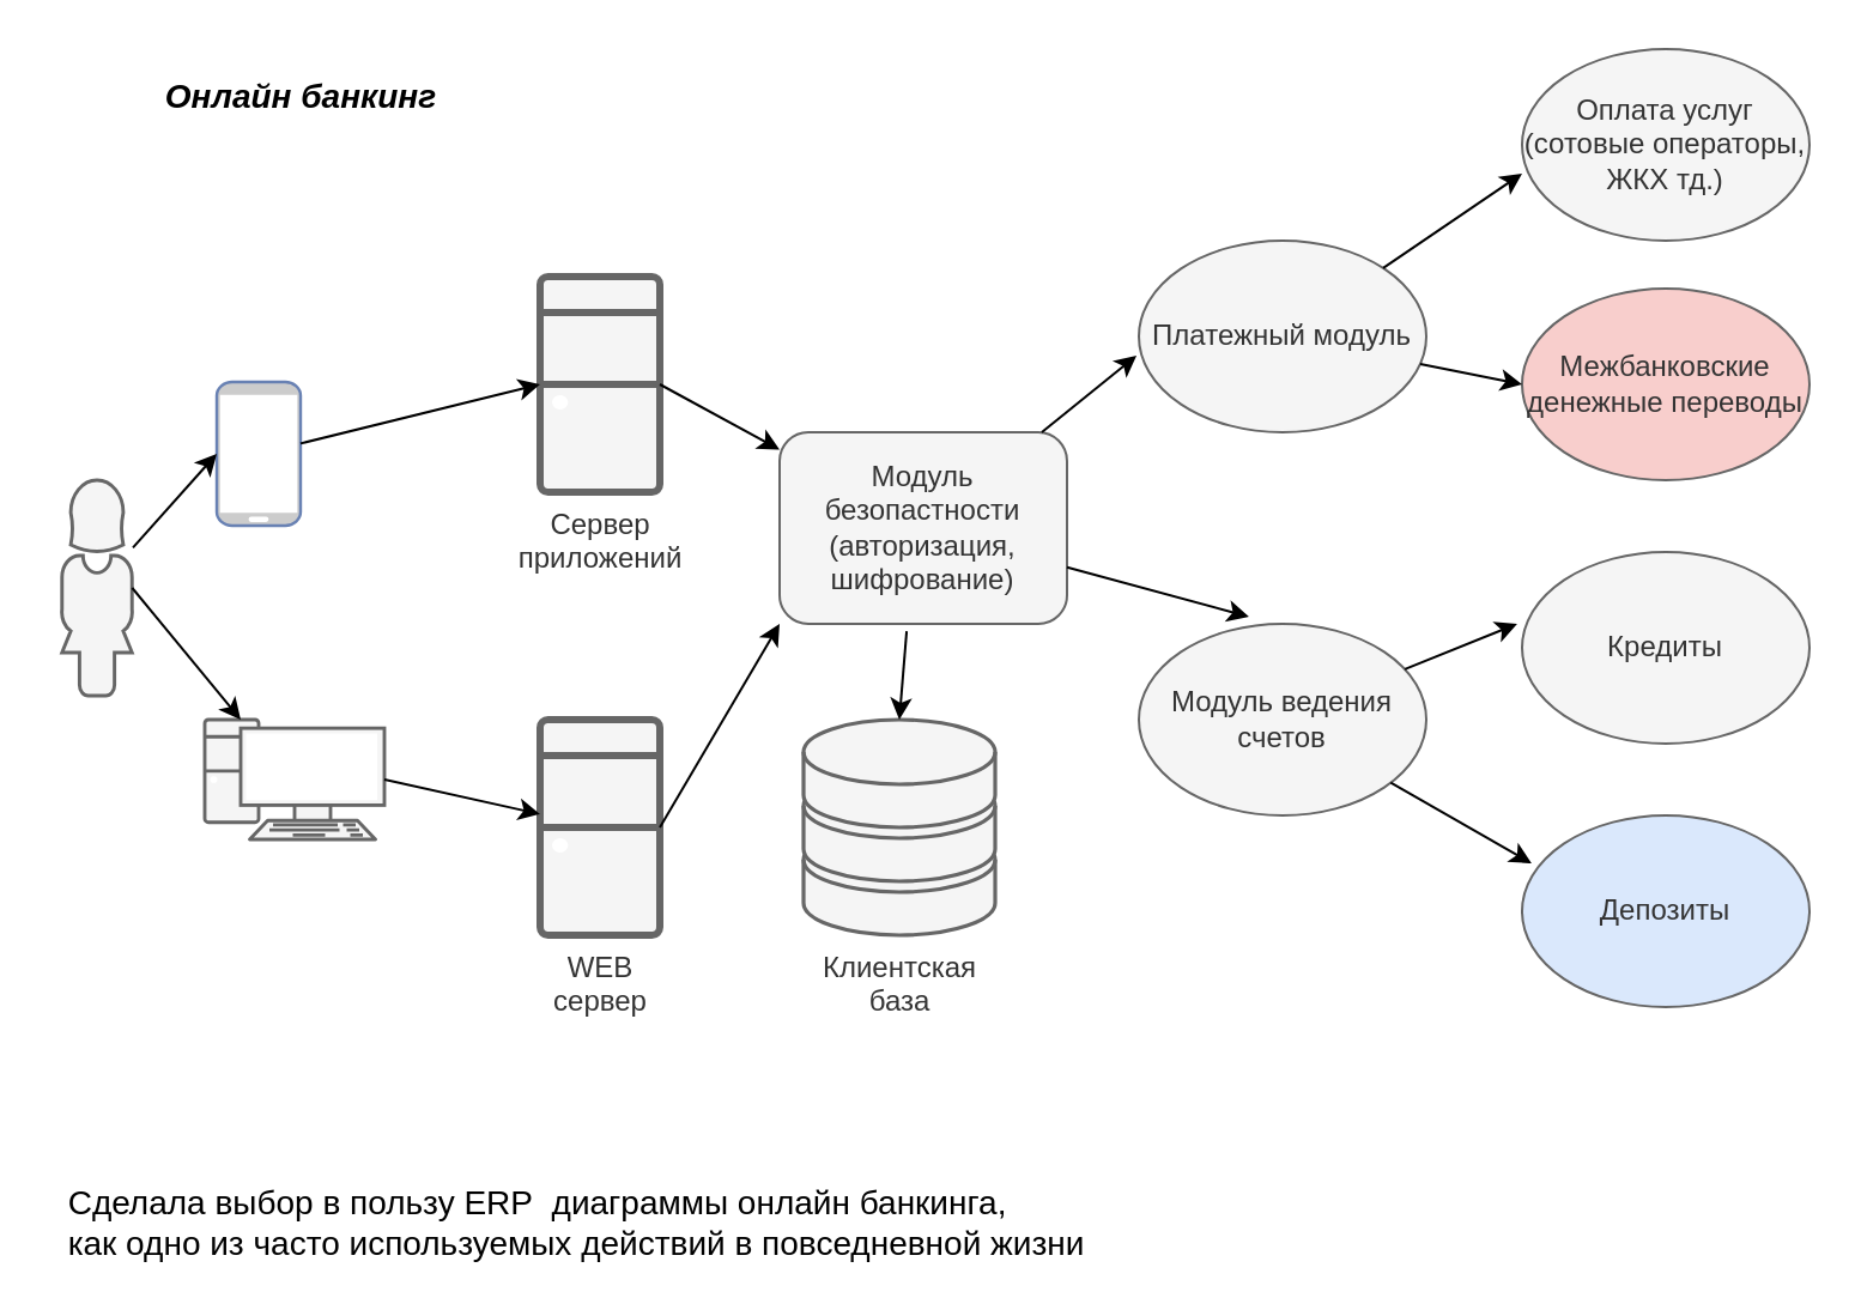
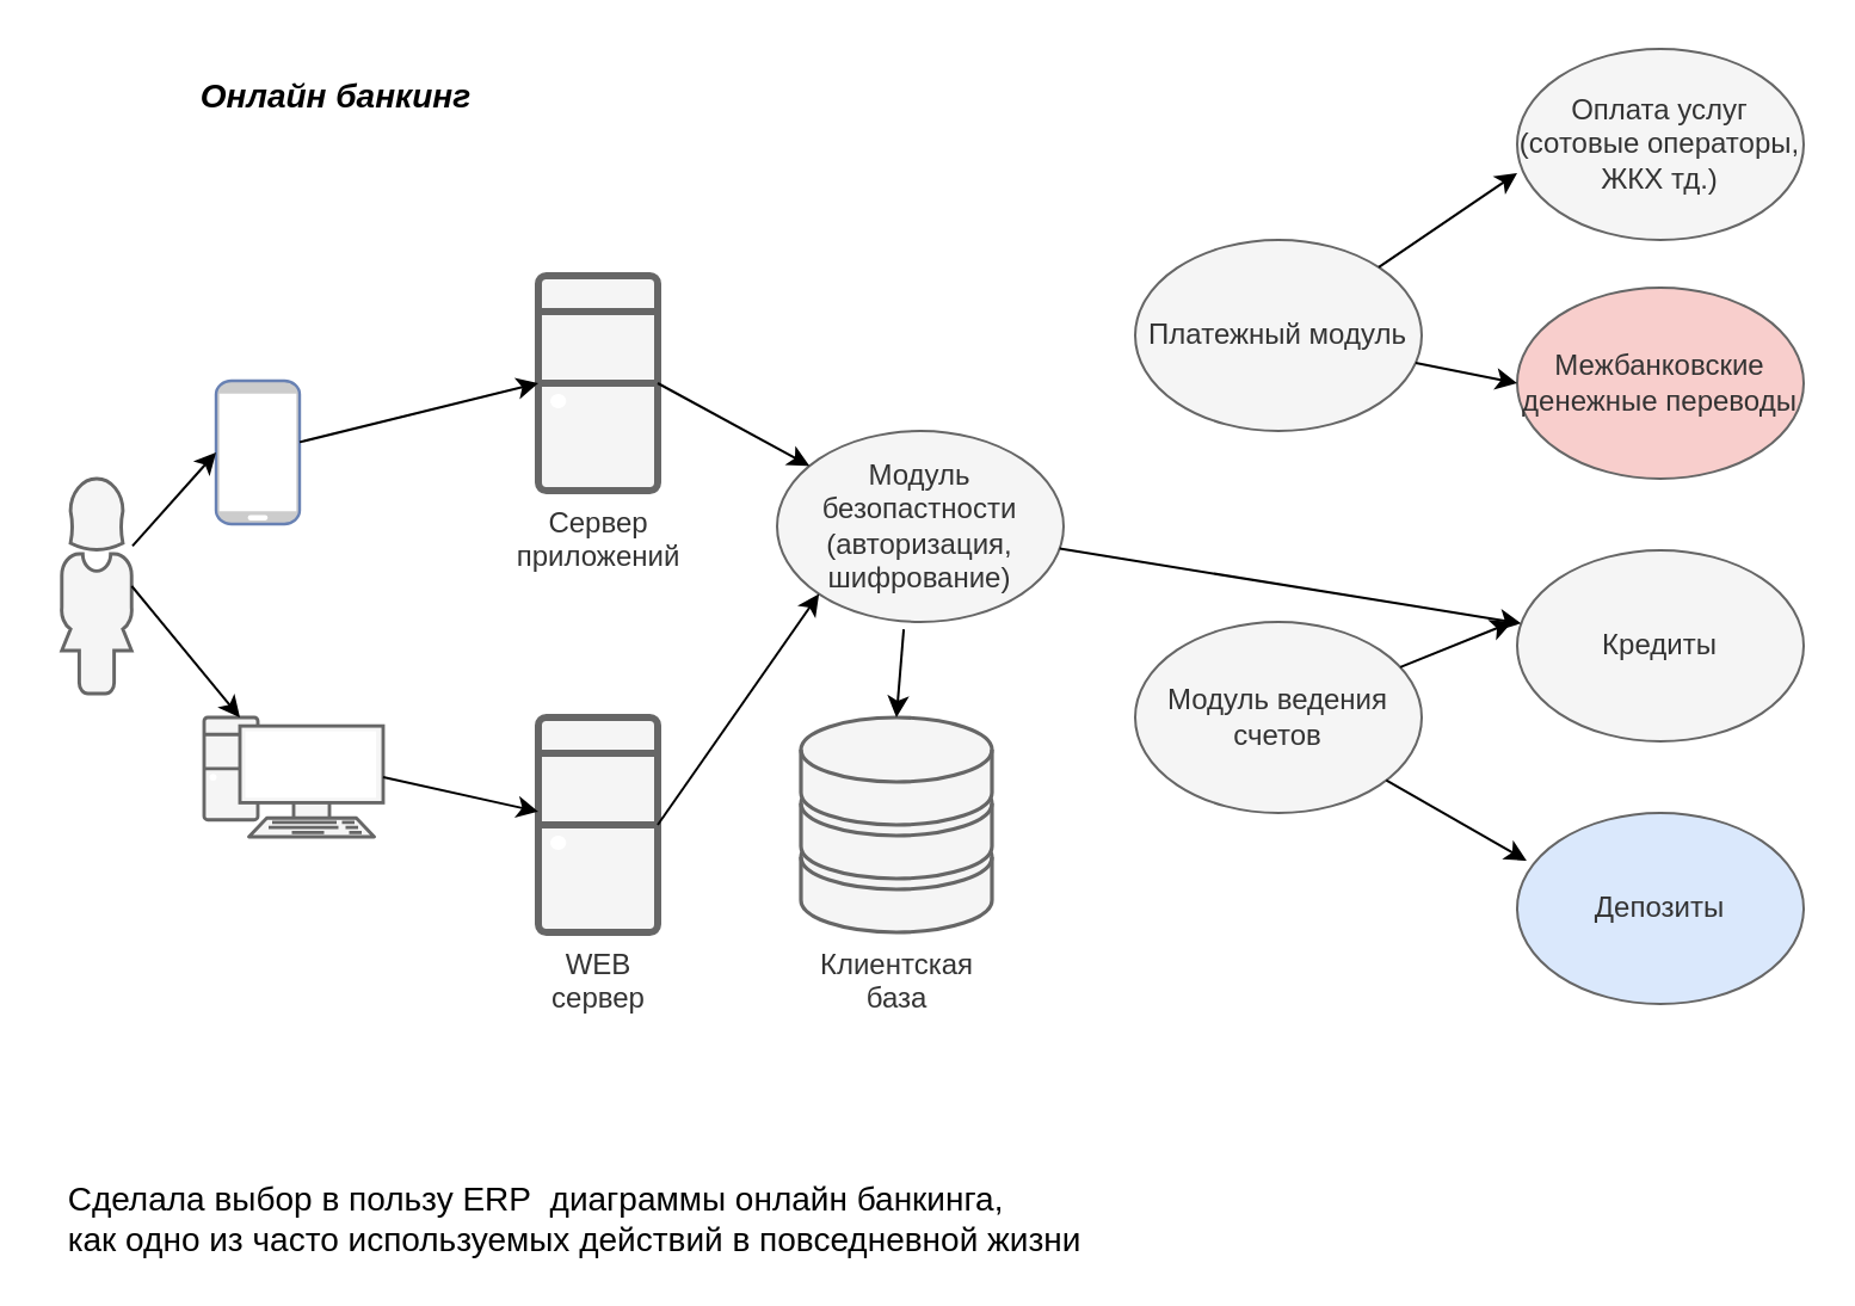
- <mxCell id="29" value="Онлайн банкинг" style="text;html=1;align=center;verticalAlign=middle;resizable=0;points=[];autosize=1;strokeColor=none;fillColor=none;fontSize=14;fontStyle=3" vertex="1" parent="1"><mxGeometry x="60" y="30" width="130" height="20" as="geometry" /></mxCell>
+ <mxCell id="29" value="Онлайн банкинг" style="text;html=1;align=center;verticalAlign=middle;resizable=0;points=[];autosize=1;strokeColor=none;fillColor=none;fontSize=14;fontStyle=3" vertex="1" parent="1"><mxGeometry x="75" y="30" width="130" height="20" as="geometry" /></mxCell>
- <mxCell id="22" value="" style="endArrow=classic;html=1;rounded=0;fontSize=9;entryX=-0.008;entryY=0.6;entryDx=0;entryDy=0;entryPerimeter=0;" edge="1" parent="1" source="3" target="4"><mxGeometry width="50" height="50" relative="1" as="geometry"><mxPoint x="415" y="110" as="sourcePoint" /><mxPoint x="450" y="70.8" as="targetPoint" /></mxGeometry></mxCell>
- <mxCell id="3" value="Модуль безопастности&lt;br&gt;(авторизация, шифрование)" style="whiteSpace=wrap;html=1;fillColor=#f5f5f5;fontColor=#333333;strokeColor=#666666;rounded=1;" vertex="1" parent="1"><mxGeometry x="325" y="180" width="120" height="80" as="geometry" /></mxCell>
+ <mxCell id="3" value="Модуль безопастности&lt;br&gt;(авторизация, шифрование)" style="ellipse;whiteSpace=wrap;html=1;fillColor=#f5f5f5;fontColor=#333333;strokeColor=#666666;" vertex="1" parent="1"><mxGeometry x="325" y="180" width="120" height="80" as="geometry" /></mxCell>
- <mxCell id="23" value="" style="endArrow=classic;html=1;rounded=0;fontSize=9;entryX=0.383;entryY=-0.037;entryDx=0;entryDy=0;entryPerimeter=0;" edge="1" parent="1" source="3" target="5"><mxGeometry width="50" height="50" relative="1" as="geometry"><mxPoint x="485" y="230" as="sourcePoint" /><mxPoint x="520" y="190.8" as="targetPoint" /></mxGeometry></mxCell>
+ <mxCell id="23" value="" style="endArrow=classic;html=1;rounded=0;fontSize=9;" edge="1" parent="1" source="3" target="8"><mxGeometry width="50" height="50" relative="1" as="geometry"><mxPoint x="485" y="230" as="sourcePoint" /><mxPoint x="520" y="190.8" as="targetPoint" /></mxGeometry></mxCell>
